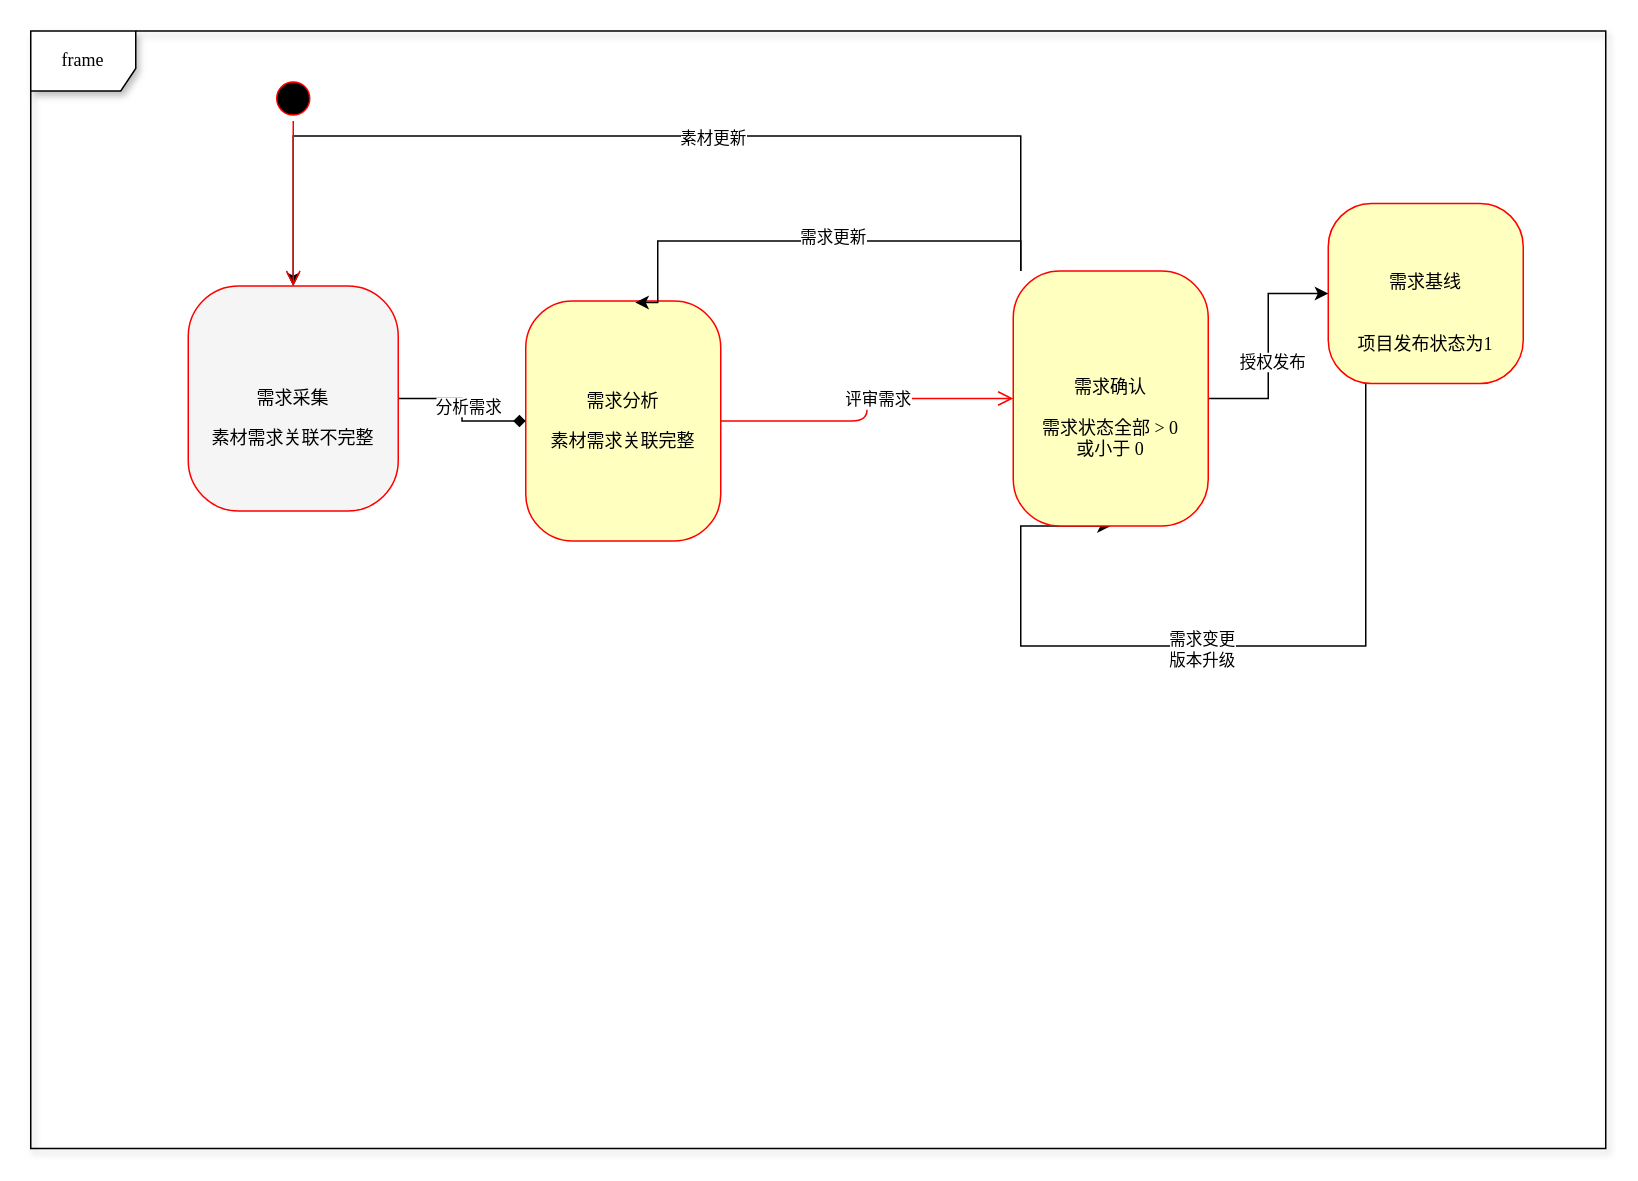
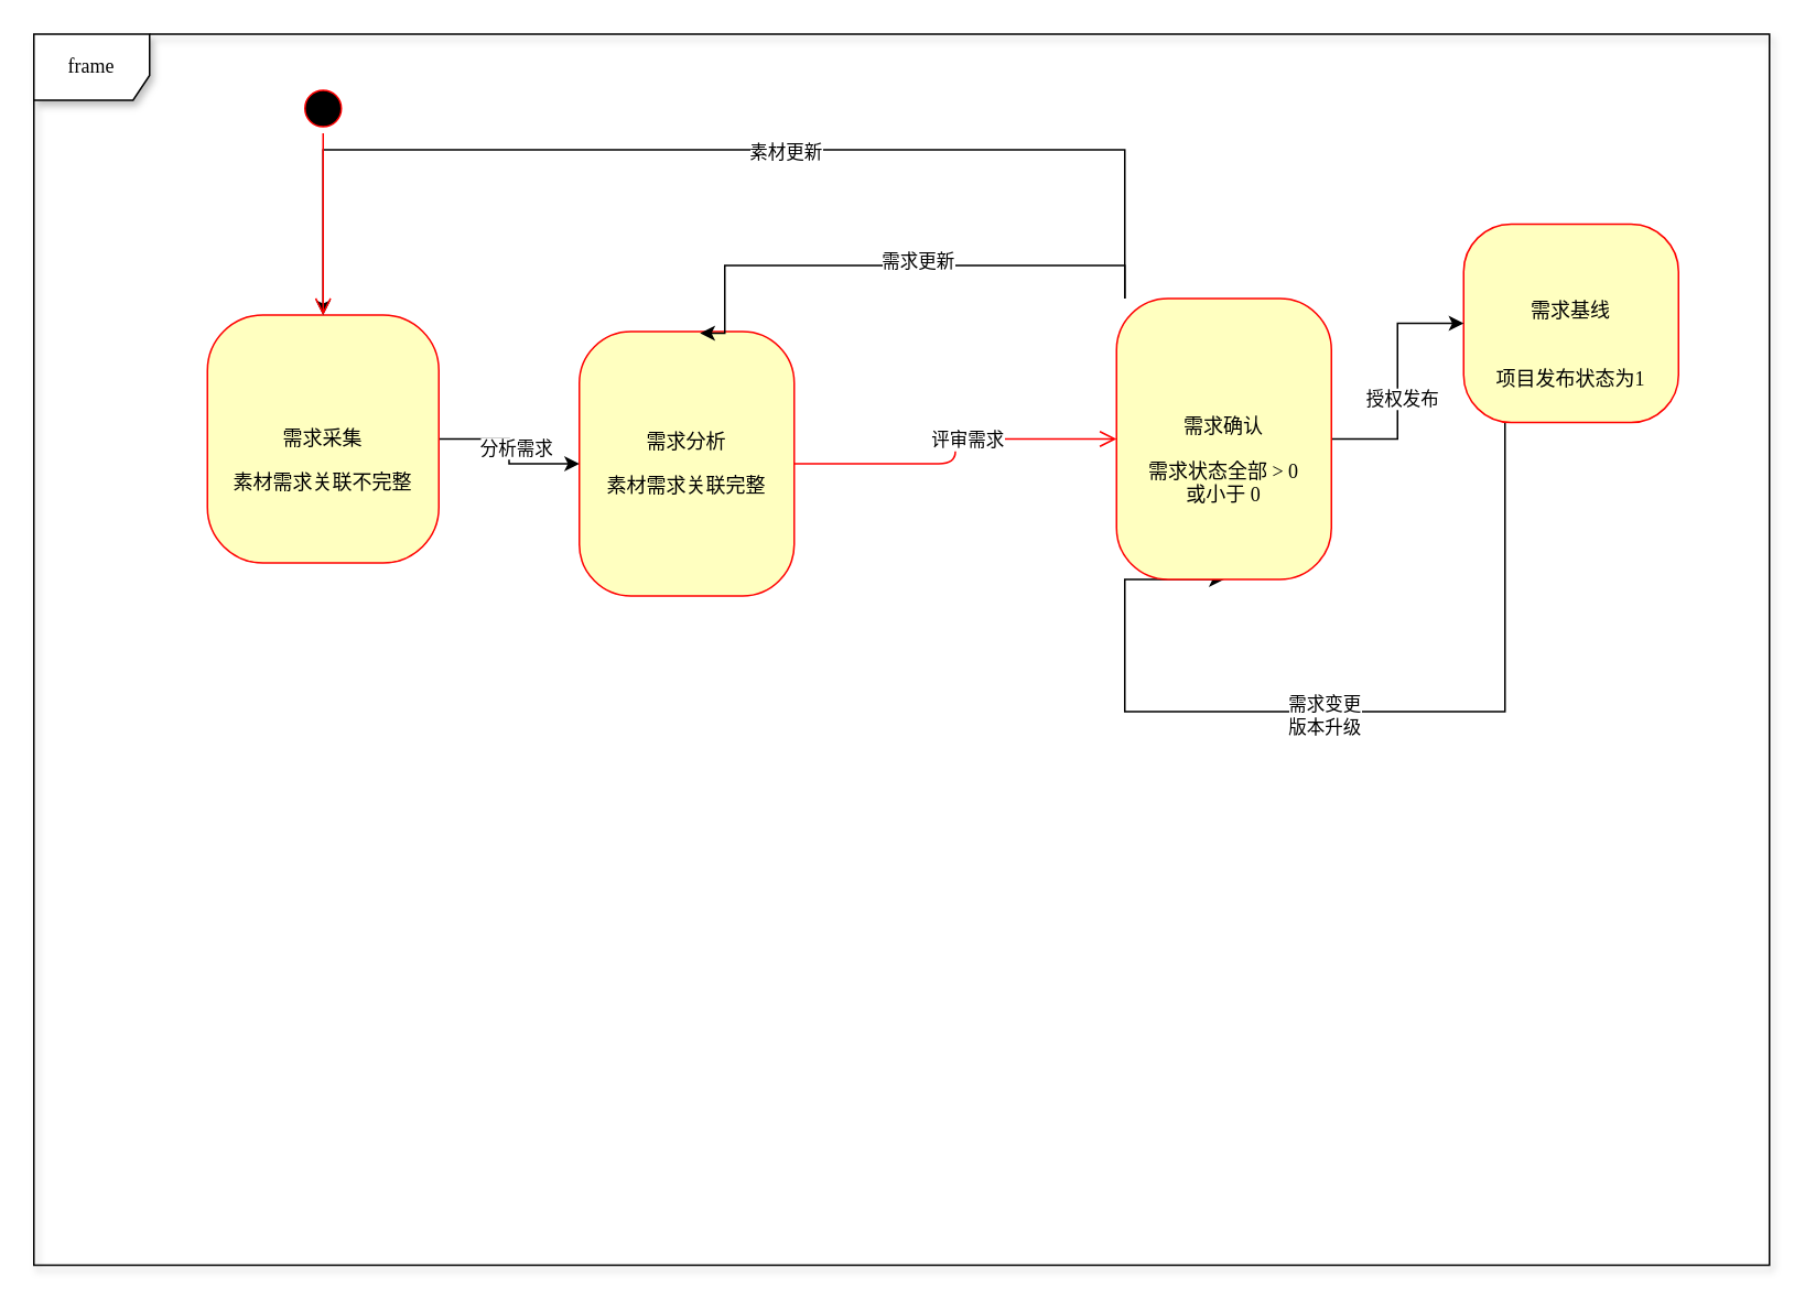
- <mxCell id="7" value="&lt;div style=&quot;top: 10px; transform-origin: 48px 10px 0px;&quot; class=&quot;text&quot; id=&quot;u43_text&quot;&gt;&lt;br&gt;          &lt;p&gt;&lt;span&gt;需求采集&lt;/span&gt;&lt;/p&gt;素材需求关联不完整&lt;br&gt;&lt;/div&gt;" style="rounded=1;whiteSpace=wrap;html=1;arcSize=24;fillColor=#f5f5f5;strokeColor=#ff0000;shadow=0;comic=0;labelBackgroundColor=none;fontFamily=Verdana;fontSize=12;fontColor=#000000;align=center;" parent="1" vertex="1"><mxGeometry x="125" y="190" width="140" height="150" as="geometry" /></mxCell>
+ <mxCell id="7" value="&lt;div style=&quot;top: 10px; transform-origin: 48px 10px 0px;&quot; class=&quot;text&quot; id=&quot;u43_text&quot;&gt;&lt;br&gt;          &lt;p&gt;&lt;span&gt;需求采集&lt;/span&gt;&lt;/p&gt;素材需求关联不完整&lt;br&gt;&lt;/div&gt;" style="rounded=1;whiteSpace=wrap;html=1;arcSize=24;fillColor=#ffffc0;strokeColor=#ff0000;shadow=0;comic=0;labelBackgroundColor=none;fontFamily=Verdana;fontSize=12;fontColor=#000000;align=center;" parent="1" vertex="1"><mxGeometry x="125" y="190" width="140" height="150" as="geometry" /></mxCell>
- <mxCell id="5" style="edgeStyle=orthogonalEdgeStyle;rounded=0;hachureGap=4;orthogonalLoop=1;jettySize=auto;html=1;fontFamily=Architects Daughter;fontSource=https%3A%2F%2Ffonts.googleapis.com%2Fcss%3Ffamily%3DArchitects%2BDaughter;endArrow=diamond;" edge="1" parent="1" source="7" target="4"><mxGeometry relative="1" as="geometry" /></mxCell>
+ <mxCell id="5" style="edgeStyle=orthogonalEdgeStyle;rounded=0;hachureGap=4;orthogonalLoop=1;jettySize=auto;html=1;fontFamily=Architects Daughter;fontSource=https%3A%2F%2Ffonts.googleapis.com%2Fcss%3Ffamily%3DArchitects%2BDaughter;" edge="1" parent="1" source="7" target="4"><mxGeometry relative="1" as="geometry" /></mxCell>
